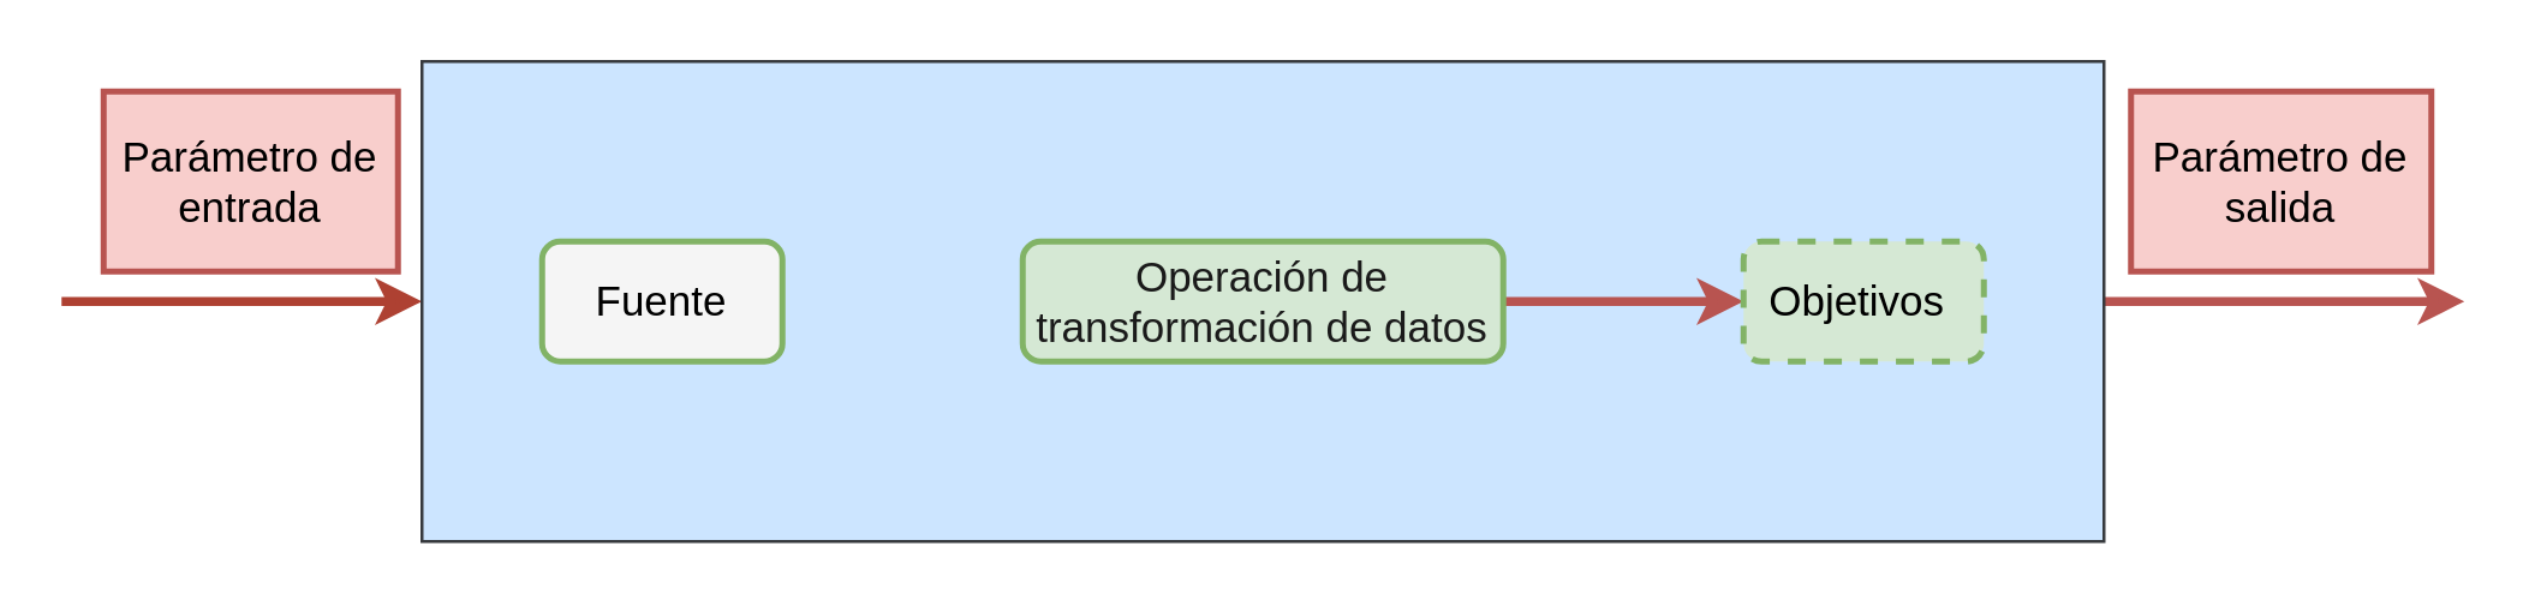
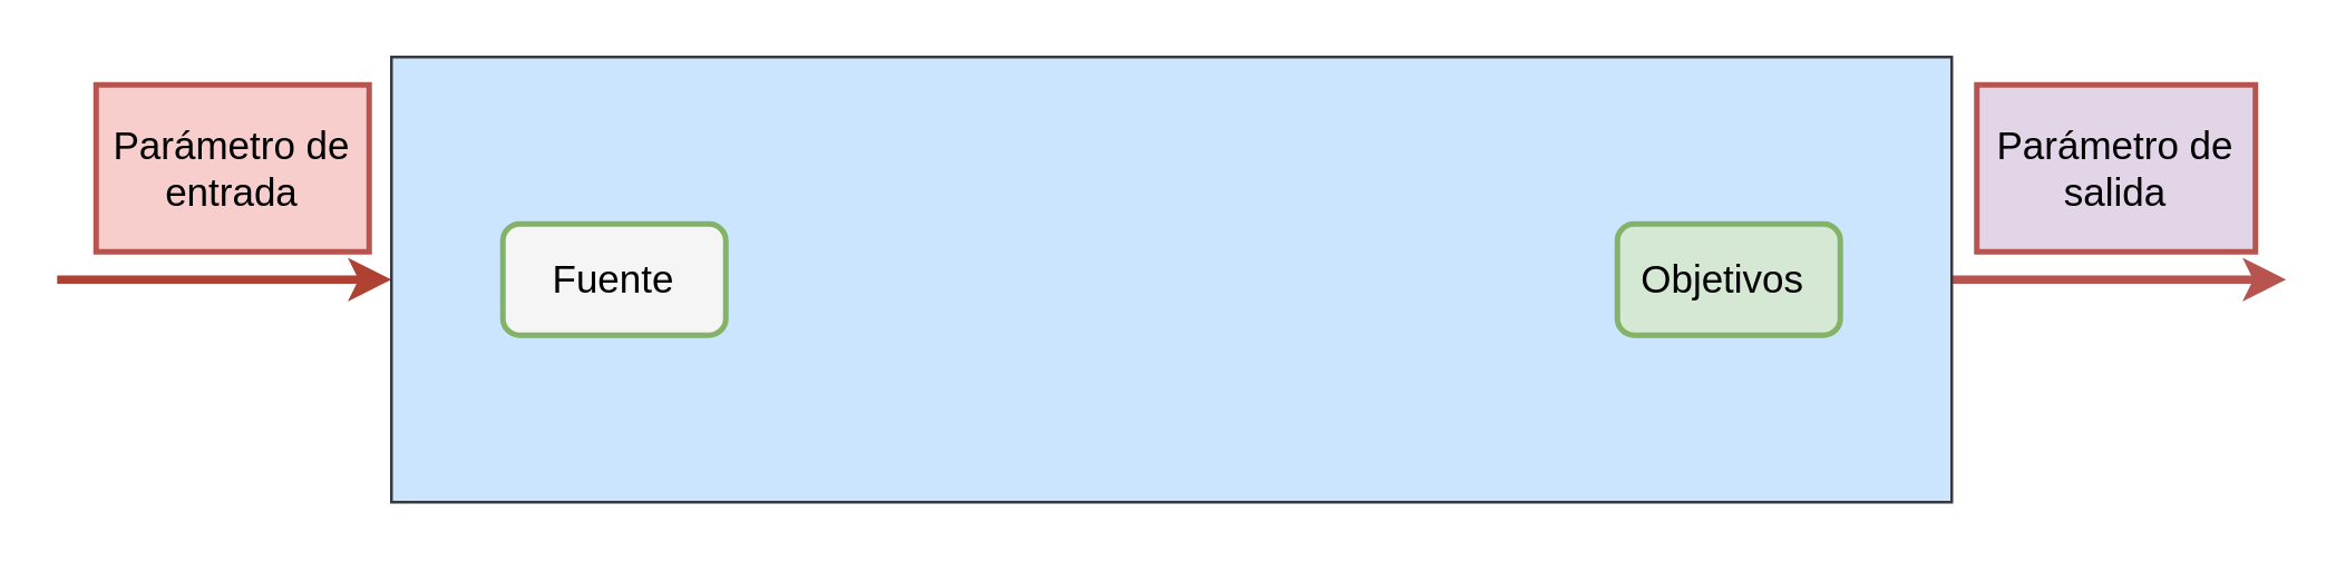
- <mxCell id="10" value="&lt;p class=&quot;MsoNormal&quot;&gt;&lt;font color=&quot;#000000&quot;&gt;Parámetro de salida&lt;/font&gt;&lt;/p&gt;" style="rounded=0;whiteSpace=wrap;html=1;fontSize=14;strokeWidth=2;fillColor=#f8cecc;strokeColor=#b85450;" parent="1" vertex="1"><mxGeometry x="709" y="30" width="100" height="60" as="geometry" /></mxCell>
+ <mxCell id="10" value="&lt;p class=&quot;MsoNormal&quot;&gt;&lt;font color=&quot;#000000&quot;&gt;Parámetro de salida&lt;/font&gt;&lt;/p&gt;" style="rounded=0;whiteSpace=wrap;html=1;fontSize=14;strokeWidth=2;fillColor=#e1d5e7;strokeColor=#b85450;" parent="1" vertex="1"><mxGeometry x="709" y="30" width="100" height="60" as="geometry" /></mxCell>
- <mxCell id="7" value="&lt;p class=&quot;MsoNormal&quot;&gt;&lt;font style=&quot;font-size: 14px&quot; color=&quot;#1a1a1a&quot;&gt;Operación de transformación de datos&lt;/font&gt;&lt;/p&gt;" style="rounded=1;whiteSpace=wrap;html=1;fillColor=#d5e8d4;strokeColor=#82b366;strokeWidth=2;" parent="1" vertex="1"><mxGeometry x="340" y="80" width="160" height="40" as="geometry" /></mxCell>
- <mxCell id="6" style="edgeStyle=orthogonalEdgeStyle;rounded=0;orthogonalLoop=1;jettySize=auto;html=1;fontSize=14;strokeWidth=3;fillColor=#f8cecc;strokeColor=#b85450;" parent="1" source="7" target="8" edge="1"><mxGeometry relative="1" as="geometry" /></mxCell>
- <mxCell id="8" value="&lt;p class=&quot;MsoNormal&quot;&gt;&lt;font style=&quot;font-size: 14px&quot; color=&quot;#000000&quot;&gt;Objetivos&amp;nbsp;&lt;/font&gt;&lt;/p&gt;" style="rounded=1;whiteSpace=wrap;html=1;fillColor=#d5e8d4;strokeColor=#82b366;strokeWidth=2;dashed=1;" parent="1" vertex="1"><mxGeometry x="580" y="80" width="80" height="40" as="geometry" /></mxCell>
+ <mxCell id="8" value="&lt;p class=&quot;MsoNormal&quot;&gt;&lt;font style=&quot;font-size: 14px&quot; color=&quot;#000000&quot;&gt;Objetivos&amp;nbsp;&lt;/font&gt;&lt;/p&gt;" style="rounded=1;whiteSpace=wrap;html=1;fillColor=#d5e8d4;strokeColor=#82b366;strokeWidth=2;" parent="1" vertex="1"><mxGeometry x="580" y="80" width="80" height="40" as="geometry" /></mxCell>
